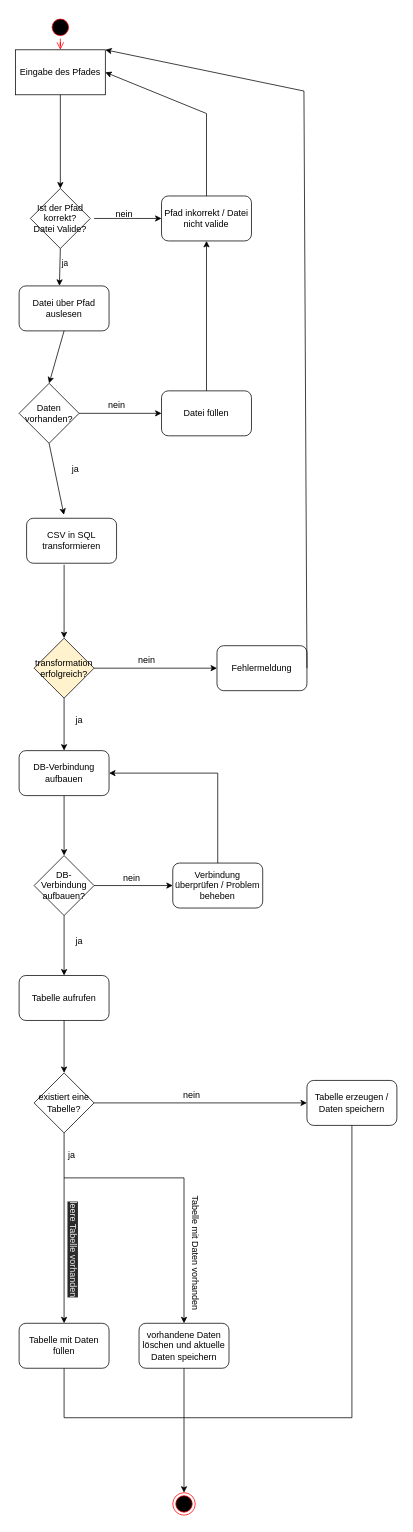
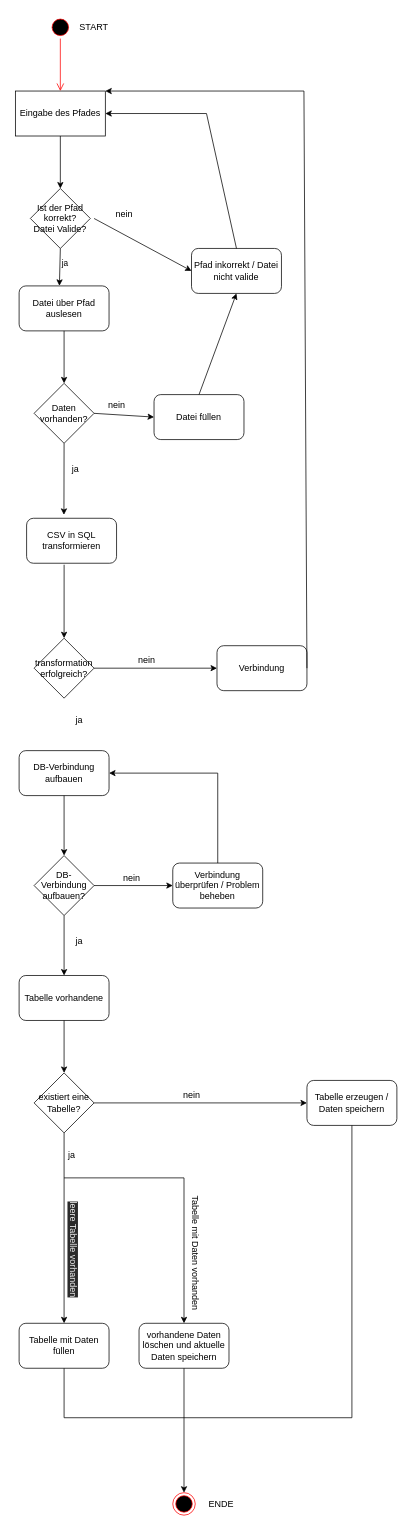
+ <mxCell id="44" value="START" style="text;html=1;strokeColor=none;fillColor=none;align=center;verticalAlign=middle;whiteSpace=wrap;rounded=0;" parent="1" vertex="1"><mxGeometry x="95" y="20" width="60" height="30" as="geometry" /></mxCell>
- <mxCell id="2" value="Eingabe des Pfades" style="rounded=0;whiteSpace=wrap;html=1;" parent="1" vertex="1"><mxGeometry x="20" y="65" width="120" height="60" as="geometry" /></mxCell>
+ <mxCell id="2" value="Eingabe des Pfades" style="rounded=0;whiteSpace=wrap;html=1;" parent="1" vertex="1"><mxGeometry x="20" y="120" width="120" height="60" as="geometry" /></mxCell>
- <mxCell id="18" value="Pfad inkorrekt / Datei nicht valide" style="rounded=1;whiteSpace=wrap;html=1;" parent="1" vertex="1"><mxGeometry x="215" y="260" width="120" height="60" as="geometry" /></mxCell>
+ <mxCell id="18" value="Pfad inkorrekt / Datei nicht valide" style="rounded=1;whiteSpace=wrap;html=1;" parent="1" vertex="1"><mxGeometry x="255" y="330" width="120" height="60" as="geometry" /></mxCell>
- <mxCell id="8" value="Daten vorhanden?" style="rhombus;whiteSpace=wrap;html=1;" parent="1" vertex="1"><mxGeometry x="25" y="510" width="80" height="80" as="geometry" /></mxCell>
+ <mxCell id="8" value="Daten vorhanden?" style="rhombus;whiteSpace=wrap;html=1;" parent="1" vertex="1"><mxGeometry x="45" y="510" width="80" height="80" as="geometry" /></mxCell>
- <mxCell id="9" value="Datei füllen" style="rounded=1;whiteSpace=wrap;html=1;" parent="1" vertex="1"><mxGeometry x="215" y="520" width="120" height="60" as="geometry" /></mxCell>
+ <mxCell id="9" value="Datei füllen" style="rounded=1;whiteSpace=wrap;html=1;" parent="1" vertex="1"><mxGeometry x="205" y="525" width="120" height="60" as="geometry" /></mxCell>
- <mxCell id="11" value="transformation erfolgreich?" style="rhombus;whiteSpace=wrap;html=1;fillColor=#fff2cc;" parent="1" vertex="1"><mxGeometry x="45" y="850" width="80" height="80" as="geometry" /></mxCell>
+ <mxCell id="11" value="transformation erfolgreich?" style="rhombus;whiteSpace=wrap;html=1;" parent="1" vertex="1"><mxGeometry x="45" y="850" width="80" height="80" as="geometry" /></mxCell>
- <mxCell id="12" value="Fehlermeldung" style="rounded=1;whiteSpace=wrap;html=1;" parent="1" vertex="1"><mxGeometry x="289" y="860" width="120" height="60" as="geometry" /></mxCell>
+ <mxCell id="12" value="Verbindung" style="rounded=1;whiteSpace=wrap;html=1;" parent="1" vertex="1"><mxGeometry x="289" y="860" width="120" height="60" as="geometry" /></mxCell>
- <mxCell id="28" value="" style="endArrow=classic;html=1;rounded=0;exitX=0.5;exitY=1;exitDx=0;exitDy=0;entryX=0.5;entryY=0;entryDx=0;entryDy=0;" parent="1" source="11" target="13" edge="1"><mxGeometry width="50" height="50" relative="1" as="geometry"><mxPoint x="305" y="1120" as="sourcePoint" /><mxPoint x="355" y="1070" as="targetPoint" /></mxGeometry></mxCell>
- <mxCell id="15" value="Tabelle aufrufen" style="rounded=1;whiteSpace=wrap;html=1;" parent="1" vertex="1"><mxGeometry x="25" y="1300" width="120" height="60" as="geometry" /></mxCell>
+ <mxCell id="15" value="Tabelle vorhandene" style="rounded=1;whiteSpace=wrap;html=1;" parent="1" vertex="1"><mxGeometry x="25" y="1300" width="120" height="60" as="geometry" /></mxCell>
+ <mxCell id="45" value="ENDE" style="text;html=1;strokeColor=none;fillColor=none;align=center;verticalAlign=middle;whiteSpace=wrap;rounded=0;" parent="1" vertex="1"><mxGeometry x="265" y="1990" width="60" height="30" as="geometry" /></mxCell>
